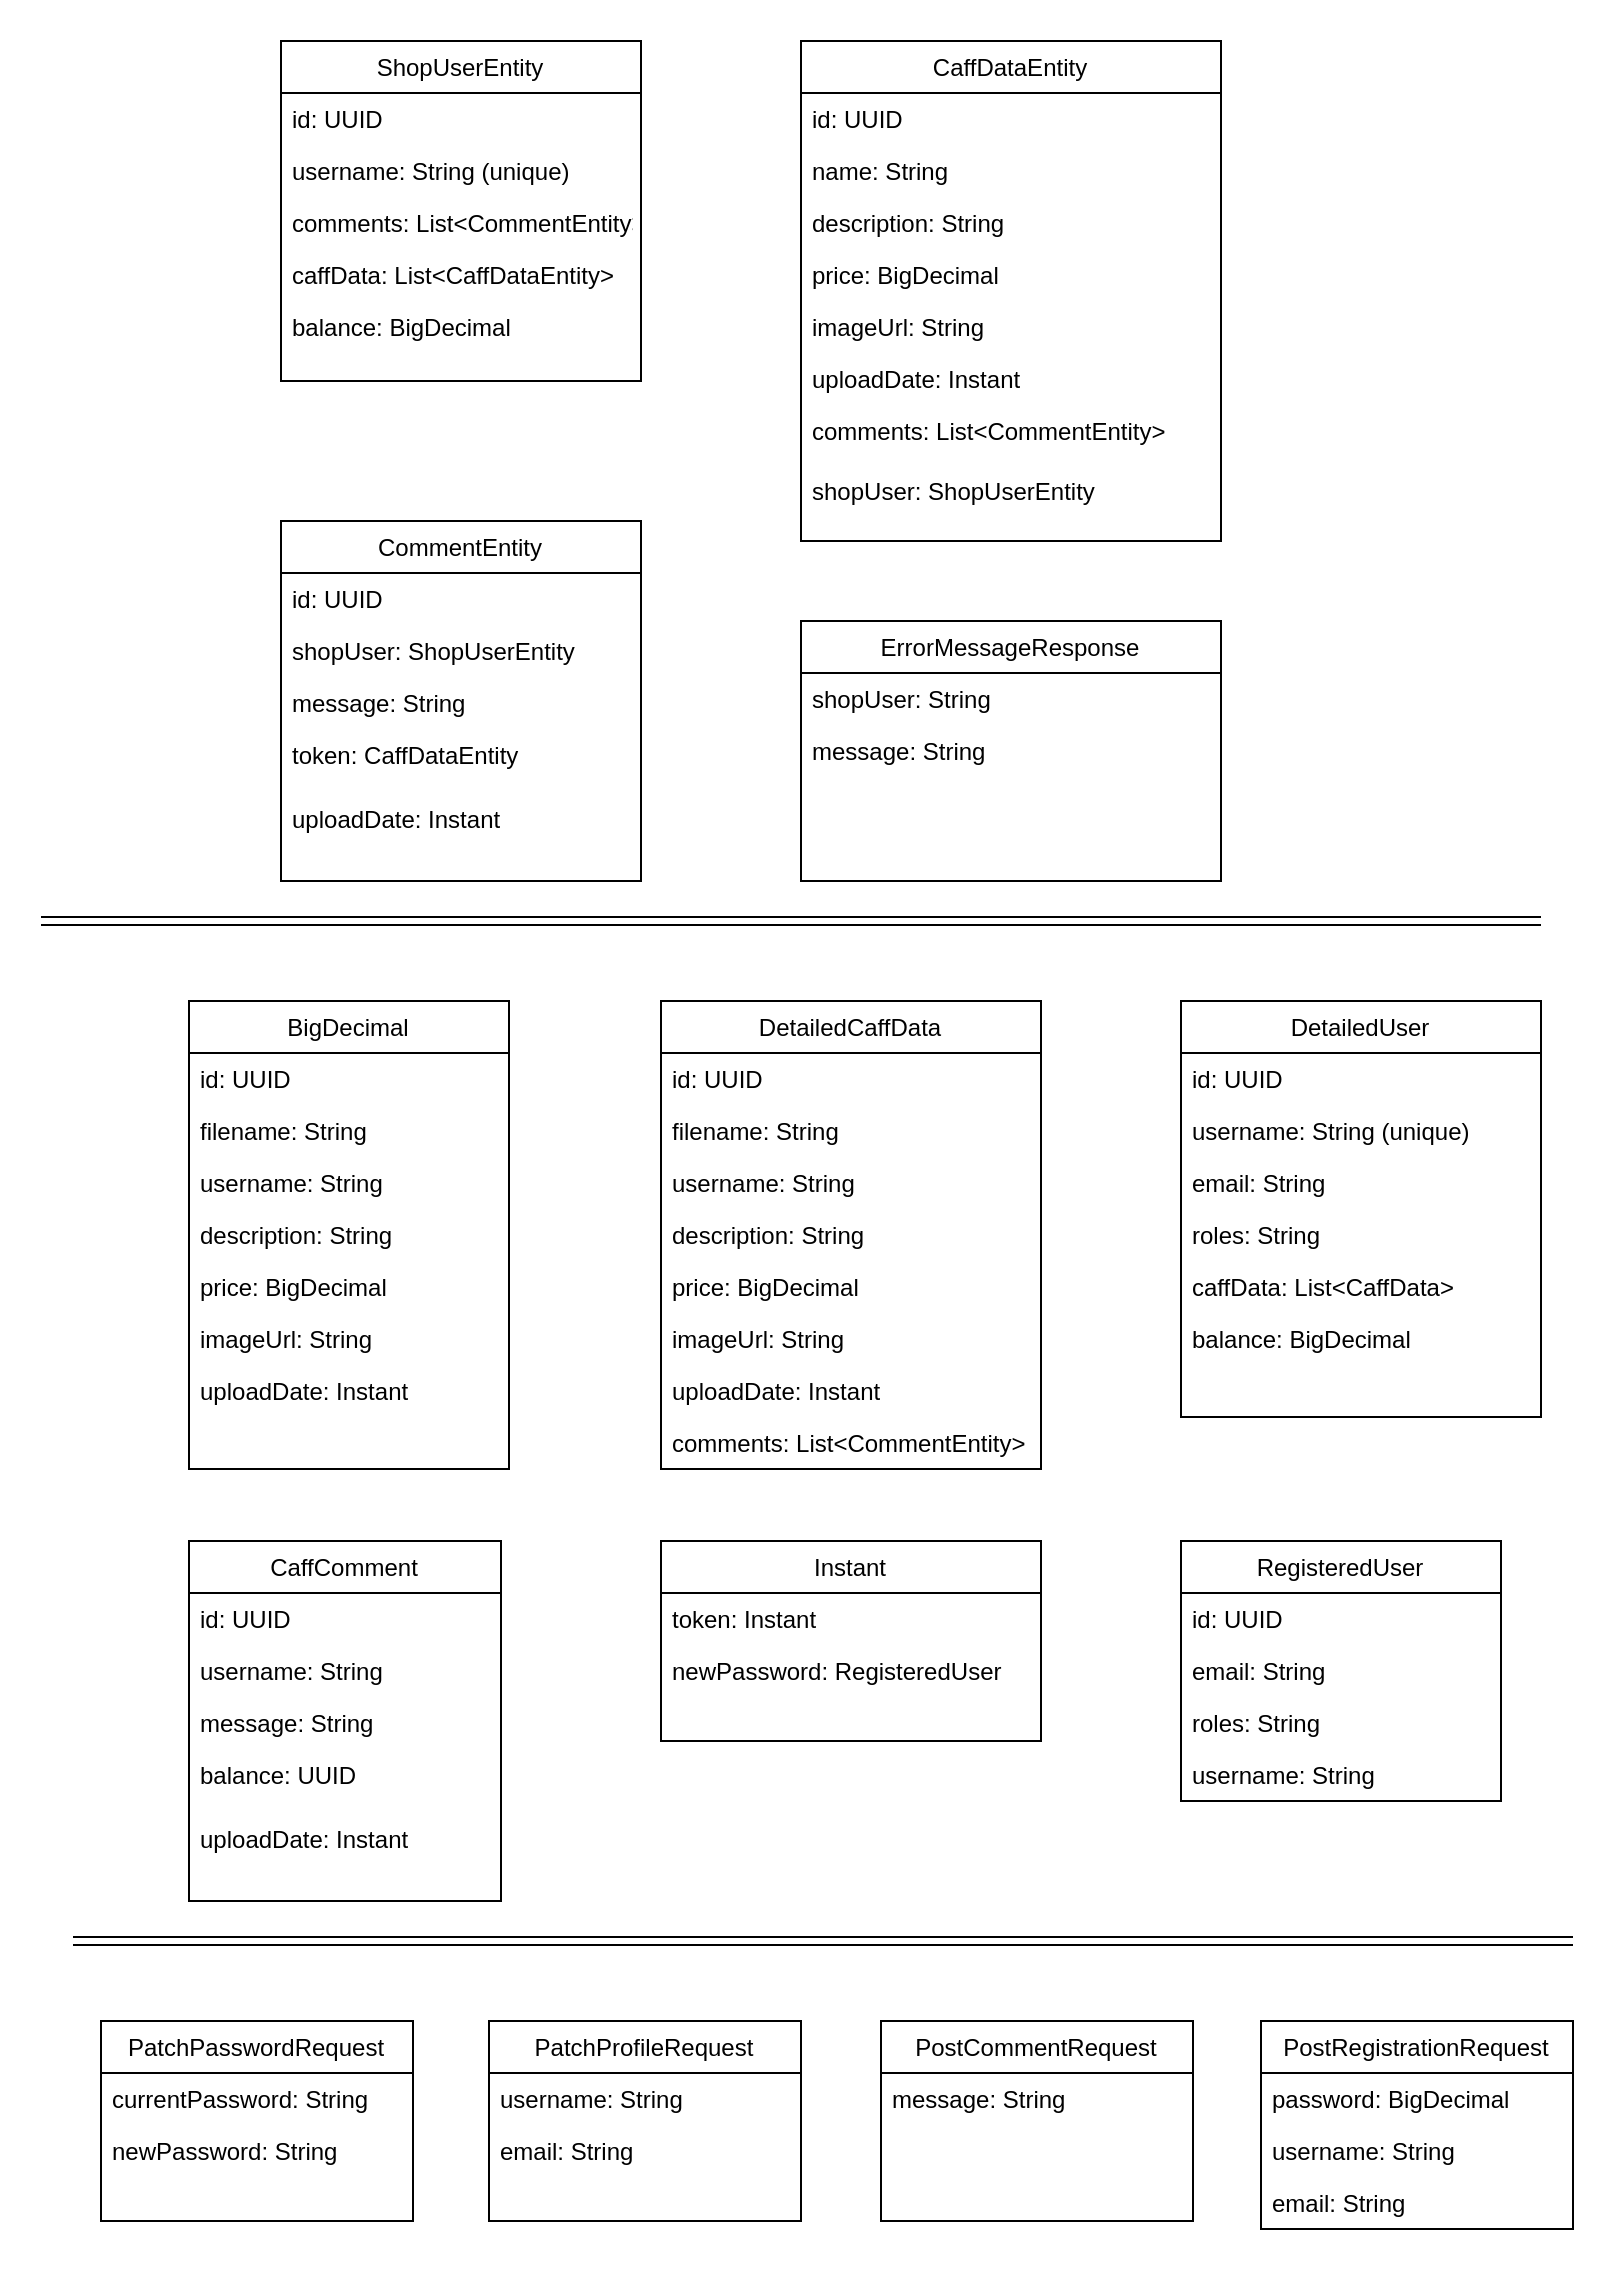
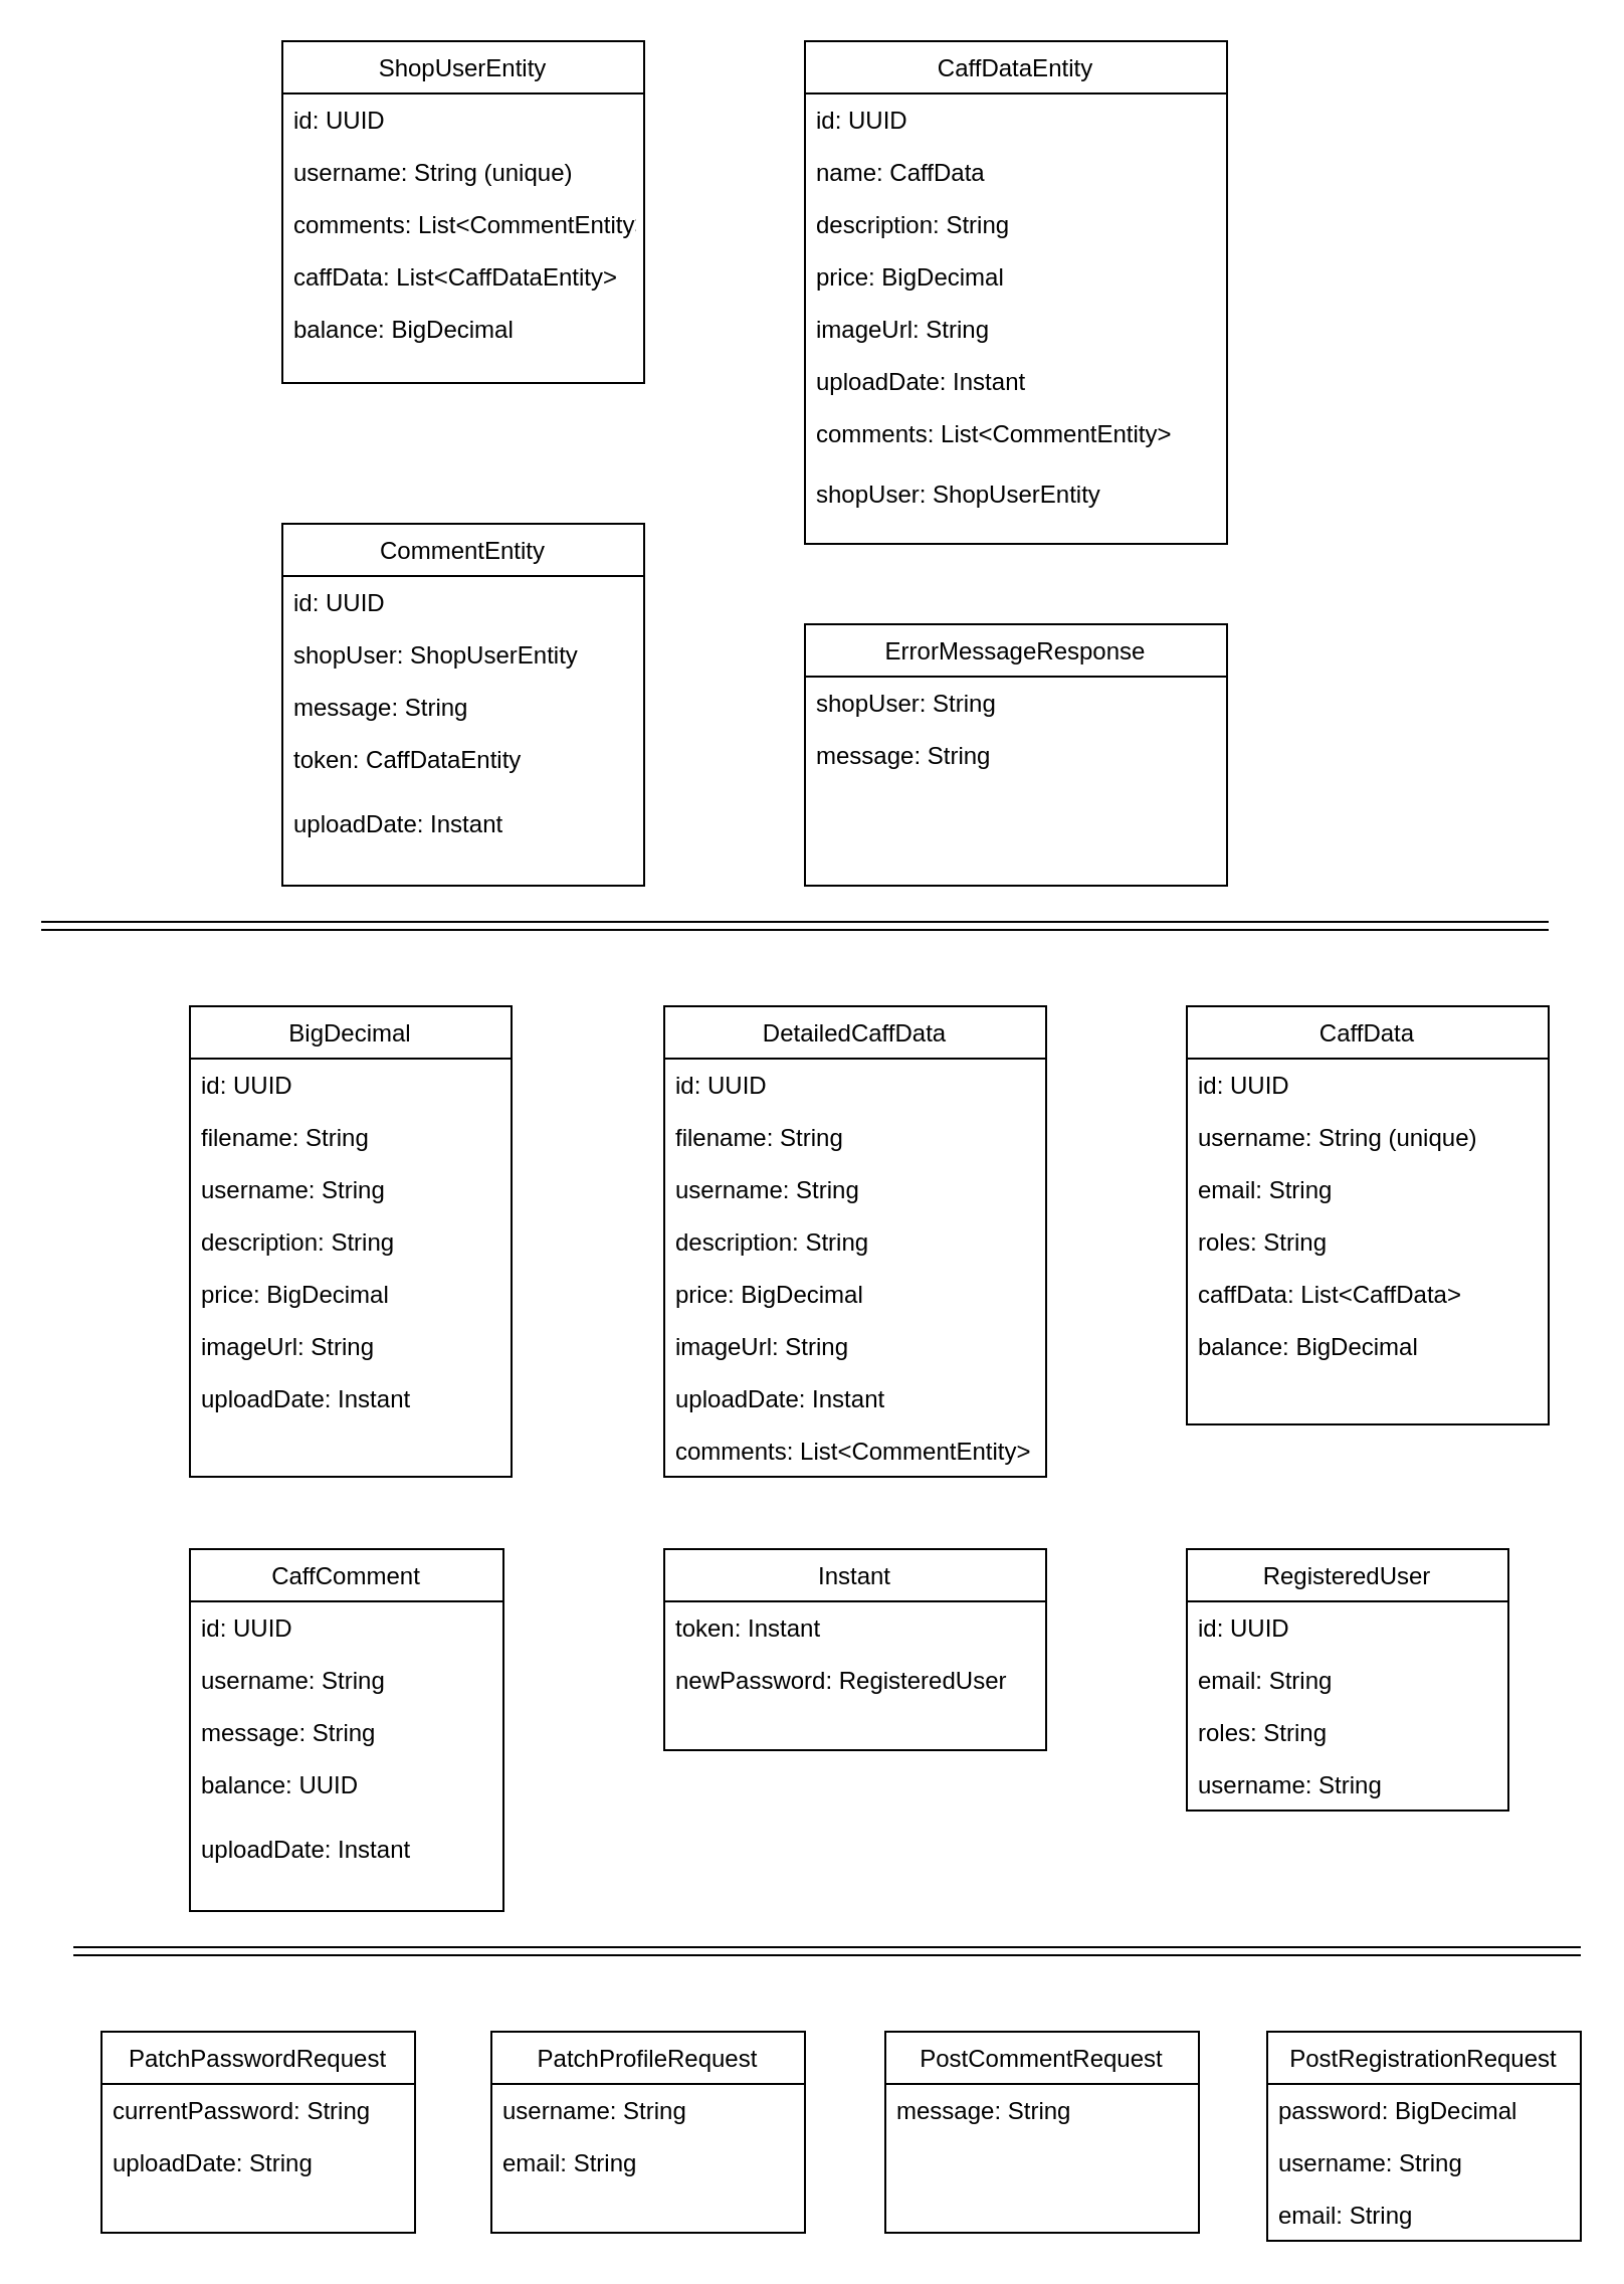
- <mxCell id="16" value="name: String" style="text;align=left;verticalAlign=top;spacingLeft=4;spacingRight=4;overflow=hidden;rotatable=0;points=[[0,0.5],[1,0.5]];portConstraint=eastwest;rounded=0;shadow=0;html=0;" parent="14" vertex="1"><mxGeometry y="52" width="210" height="26" as="geometry" /></mxCell>
+ <mxCell id="16" value="name: CaffData" style="text;align=left;verticalAlign=top;spacingLeft=4;spacingRight=4;overflow=hidden;rotatable=0;points=[[0,0.5],[1,0.5]];portConstraint=eastwest;rounded=0;shadow=0;html=0;" parent="14" vertex="1"><mxGeometry y="52" width="210" height="26" as="geometry" /></mxCell>
- <mxCell id="35" value="DetailedUser" style="swimlane;fontStyle=0;align=center;verticalAlign=top;childLayout=stackLayout;horizontal=1;startSize=26;horizontalStack=0;resizeParent=1;resizeLast=0;collapsible=1;marginBottom=0;rounded=0;shadow=0;strokeWidth=1;" parent="1" vertex="1"><mxGeometry x="590" y="500" width="180" height="208" as="geometry"><mxRectangle x="230" y="140" width="160" height="26" as="alternateBounds" /></mxGeometry></mxCell>
+ <mxCell id="35" value="CaffData" style="swimlane;fontStyle=0;align=center;verticalAlign=top;childLayout=stackLayout;horizontal=1;startSize=26;horizontalStack=0;resizeParent=1;resizeLast=0;collapsible=1;marginBottom=0;rounded=0;shadow=0;strokeWidth=1;" parent="1" vertex="1"><mxGeometry x="590" y="500" width="180" height="208" as="geometry"><mxRectangle x="230" y="140" width="160" height="26" as="alternateBounds" /></mxGeometry></mxCell>
- <mxCell id="67" value="newPassword: String" style="text;align=left;verticalAlign=top;spacingLeft=4;spacingRight=4;overflow=hidden;rotatable=0;points=[[0,0.5],[1,0.5]];portConstraint=eastwest;rounded=0;shadow=0;html=0;" parent="65" vertex="1"><mxGeometry y="52" width="156" height="26" as="geometry" /></mxCell>
+ <mxCell id="67" value="uploadDate: String" style="text;align=left;verticalAlign=top;spacingLeft=4;spacingRight=4;overflow=hidden;rotatable=0;points=[[0,0.5],[1,0.5]];portConstraint=eastwest;rounded=0;shadow=0;html=0;" parent="65" vertex="1"><mxGeometry y="52" width="156" height="26" as="geometry" /></mxCell>
